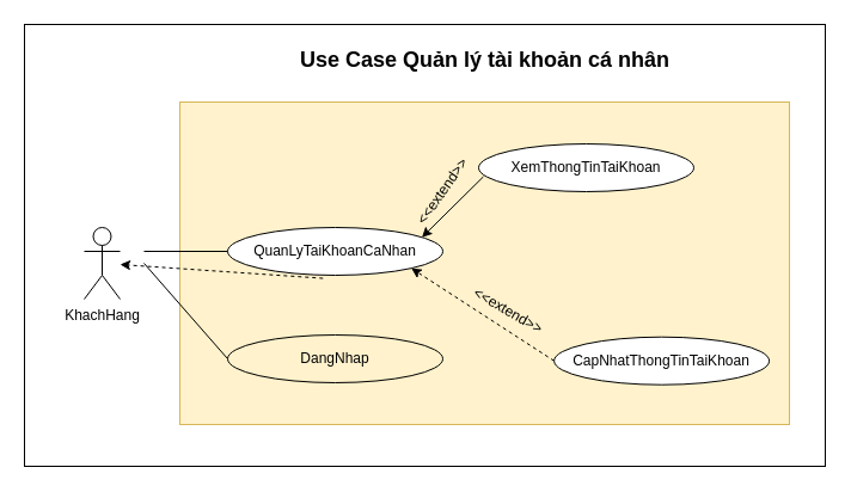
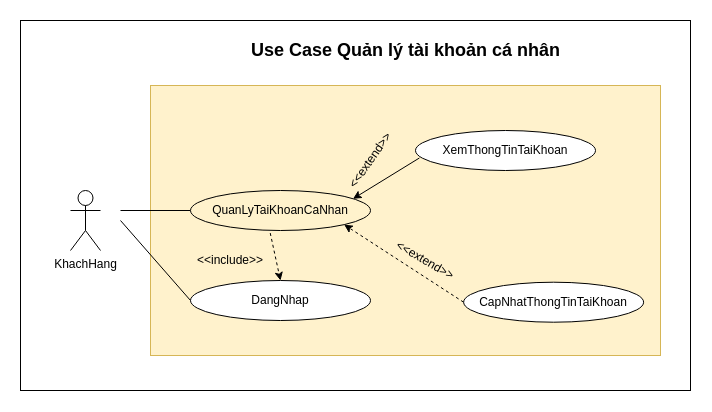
- <mxCell id="13" value="XemThongTinTaiKhoan" style="ellipse;whiteSpace=wrap;html=1;" parent="1" vertex="1"><mxGeometry x="400" y="120" width="180" height="40" as="geometry" /></mxCell>
+ <mxCell id="13" value="XemThongTinTaiKhoan" style="ellipse;whiteSpace=wrap;html=1;" parent="1" vertex="1"><mxGeometry x="415" y="130" width="180" height="40" as="geometry" /></mxCell>
- <mxCell id="6" value="QuanLyTaiKhoanCaNhan" style="ellipse;whiteSpace=wrap;html=1;" parent="1" vertex="1"><mxGeometry x="190" y="190" width="180" height="40" as="geometry" /></mxCell>
+ <mxCell id="6" value="QuanLyTaiKhoanCaNhan" style="ellipse;whiteSpace=wrap;html=1;fillColor=#fff2cc;" parent="1" vertex="1"><mxGeometry x="190" y="190" width="180" height="40" as="geometry" /></mxCell>
- <mxCell id="9" value="" style="endArrow=classic;html=1;exitX=0.443;exitY=1.064;exitDx=0;exitDy=0;exitPerimeter=0;dashed=1;" parent="1" source="6" target="4" edge="1"><mxGeometry width="50" height="50" relative="1" as="geometry"><mxPoint x="290" y="310" as="sourcePoint" /><mxPoint x="310" y="270" as="targetPoint" /></mxGeometry></mxCell>
+ <mxCell id="9" value="" style="endArrow=classic;html=1;exitX=0.443;exitY=1.064;exitDx=0;exitDy=0;exitPerimeter=0;dashed=1;entryX=0.5;entryY=0;entryDx=0;entryDy=0;" parent="1" source="6" target="8" edge="1"><mxGeometry width="50" height="50" relative="1" as="geometry"><mxPoint x="290" y="310" as="sourcePoint" /><mxPoint x="310" y="270" as="targetPoint" /></mxGeometry></mxCell>
+ <mxCell id="10" value="&amp;lt;&amp;lt;include&amp;gt;&amp;gt;" style="text;html=1;strokeColor=none;fillColor=none;align=center;verticalAlign=middle;whiteSpace=wrap;rounded=0;" parent="1" vertex="1"><mxGeometry x="210" y="250" width="40" height="20" as="geometry" /></mxCell>
- <mxCell id="8" value="DangNhap" style="ellipse;whiteSpace=wrap;html=1;fillColor=#fff2cc;" parent="1" vertex="1"><mxGeometry x="190" y="280" width="180" height="40" as="geometry" /></mxCell>
+ <mxCell id="8" value="DangNhap" style="ellipse;whiteSpace=wrap;html=1;" parent="1" vertex="1"><mxGeometry x="190" y="280" width="180" height="40" as="geometry" /></mxCell>
